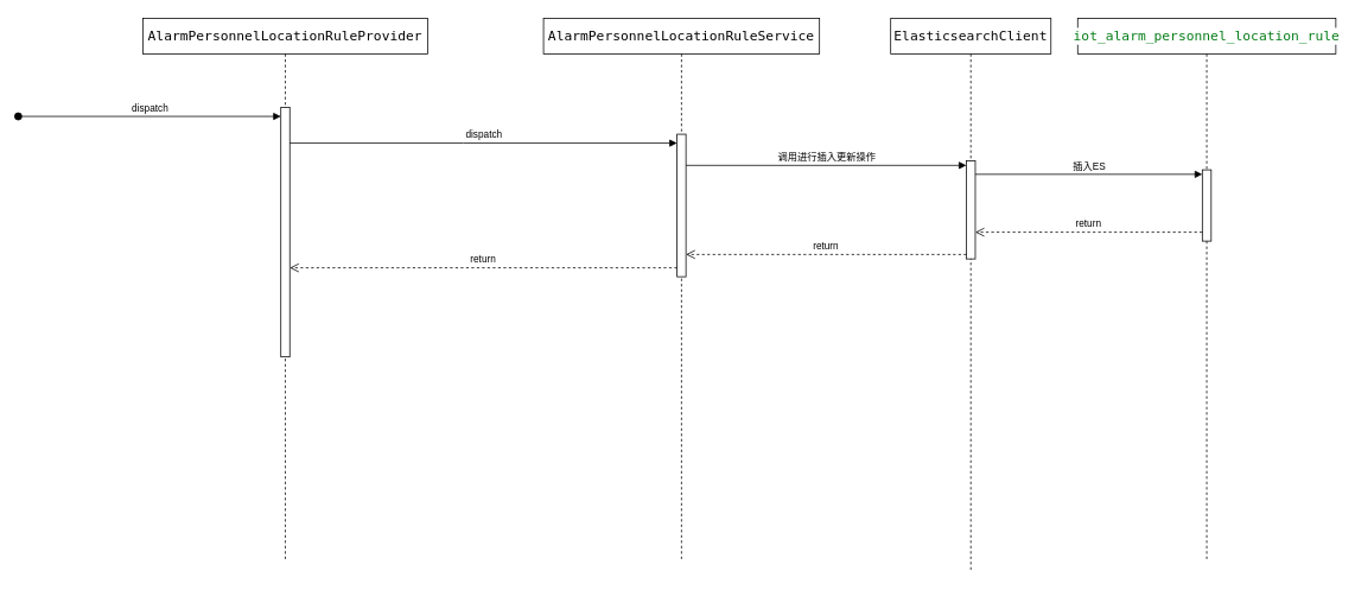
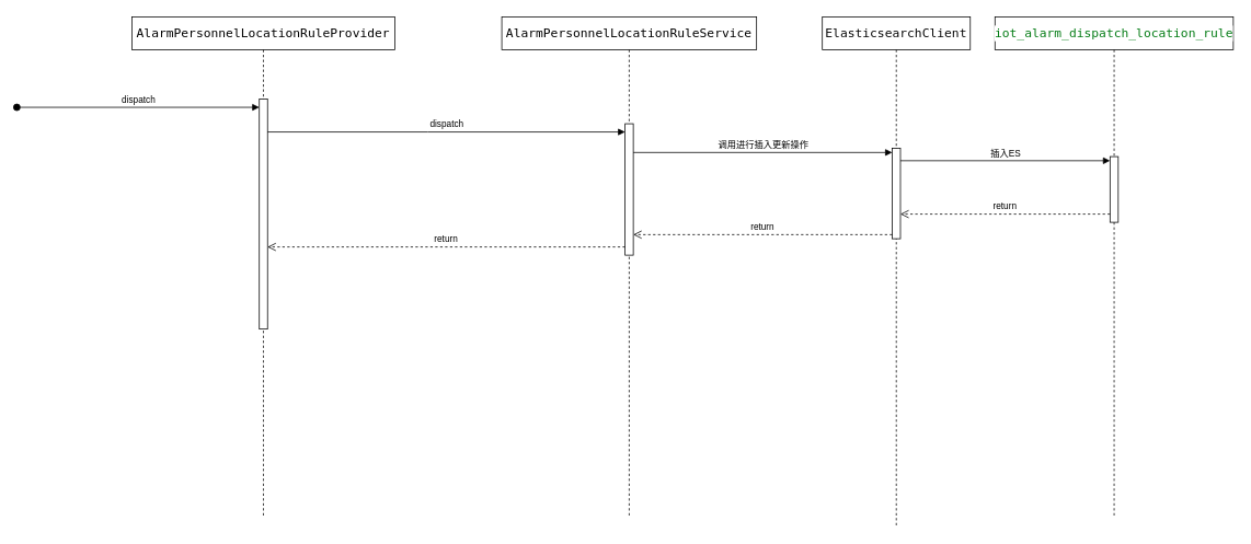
- <mxCell id="6" value="&lt;div style=&quot;background-color:#ffffff;color:#080808&quot;&gt;&lt;pre style=&quot;font-family:'JetBrains Mono',monospace;font-size:11.3pt;&quot;&gt;&lt;span style=&quot;color:#067d17;&quot;&gt;iot_alarm_personnel_location_rule&lt;/span&gt;&lt;/pre&gt;&lt;/div&gt;" style="shape=umlLifeline;perimeter=lifelinePerimeter;whiteSpace=wrap;html=1;container=1;dropTarget=0;collapsible=0;recursiveResize=0;outlineConnect=0;portConstraint=eastwest;newEdgeStyle={&quot;curved&quot;:0,&quot;rounded&quot;:0};" vertex="1" parent="1"><mxGeometry x="1210" y="20" width="290" height="610" as="geometry" /></mxCell>
+ <mxCell id="6" value="&lt;div style=&quot;background-color:#ffffff;color:#080808&quot;&gt;&lt;pre style=&quot;font-family:'JetBrains Mono',monospace;font-size:11.3pt;&quot;&gt;&lt;span style=&quot;color:#067d17;&quot;&gt;iot_alarm_dispatch_location_rule&lt;/span&gt;&lt;/pre&gt;&lt;/div&gt;" style="shape=umlLifeline;perimeter=lifelinePerimeter;whiteSpace=wrap;html=1;container=1;dropTarget=0;collapsible=0;recursiveResize=0;outlineConnect=0;portConstraint=eastwest;newEdgeStyle={&quot;curved&quot;:0,&quot;rounded&quot;:0};" vertex="1" parent="1"><mxGeometry x="1210" y="20" width="290" height="610" as="geometry" /></mxCell>
